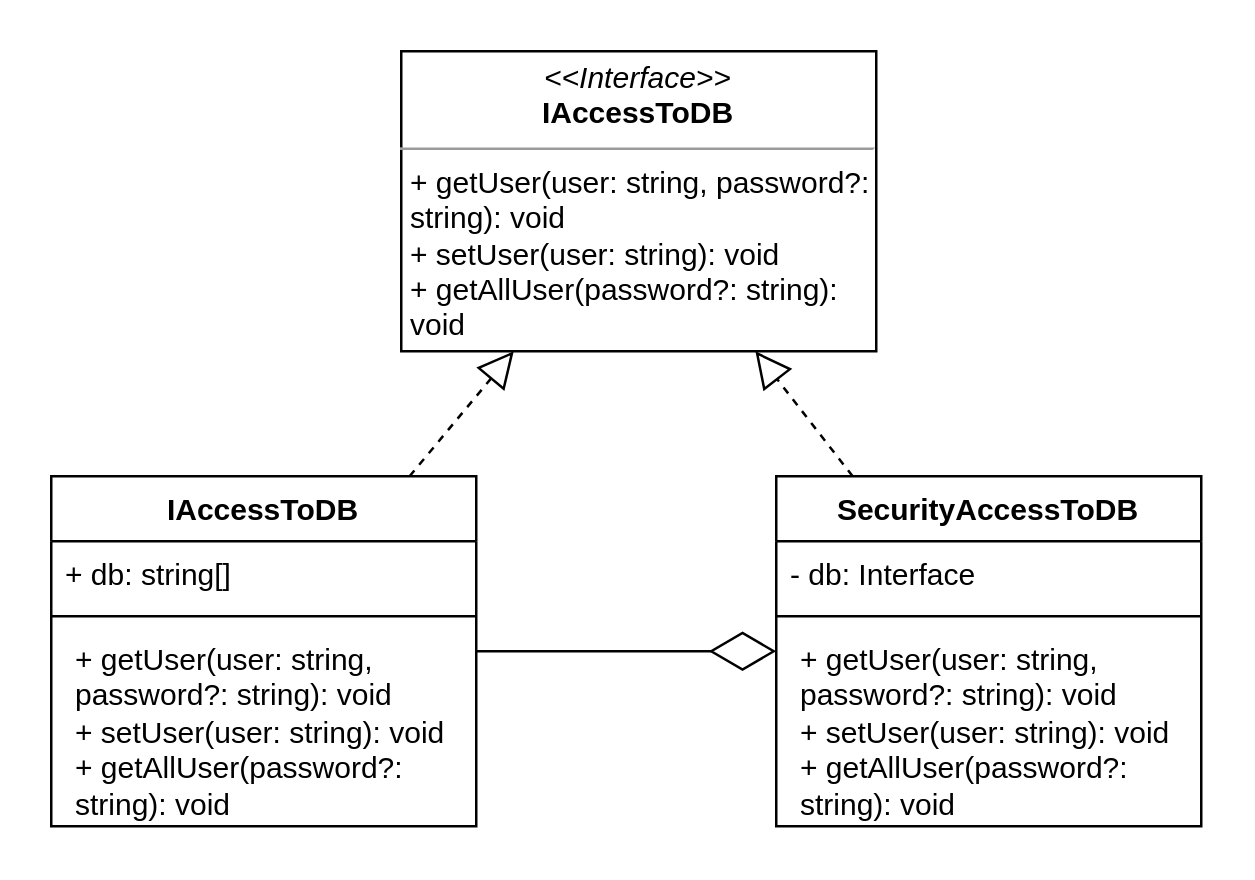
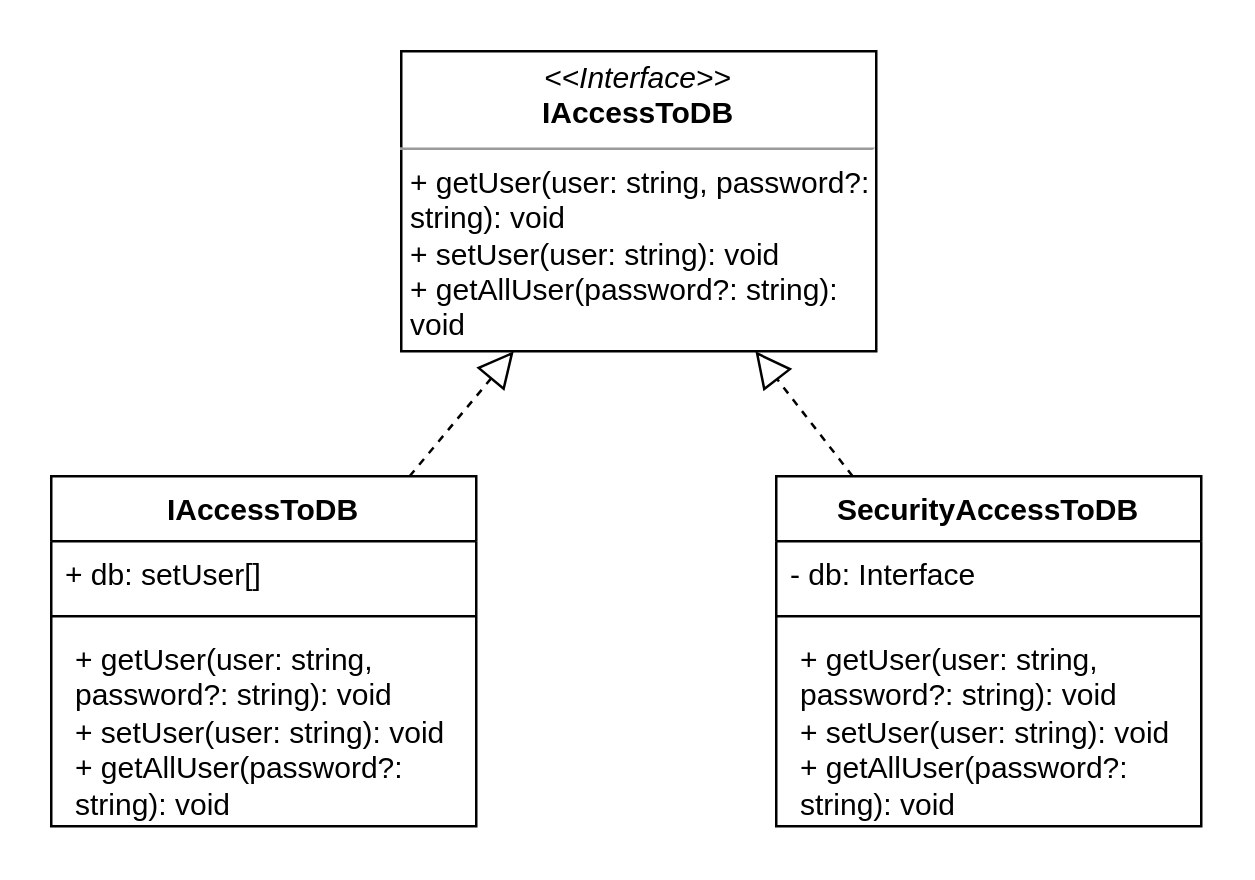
- <mxCell id="4" value="+ db: string[]" style="text;strokeColor=none;fillColor=none;align=left;verticalAlign=top;spacingLeft=4;spacingRight=4;overflow=hidden;rotatable=0;points=[[0,0.5],[1,0.5]];portConstraint=eastwest;whiteSpace=wrap;html=1;" parent="3" vertex="1"><mxGeometry y="26" width="170" height="26" as="geometry" /></mxCell>
+ <mxCell id="4" value="+ db: setUser[]" style="text;strokeColor=none;fillColor=none;align=left;verticalAlign=top;spacingLeft=4;spacingRight=4;overflow=hidden;rotatable=0;points=[[0,0.5],[1,0.5]];portConstraint=eastwest;whiteSpace=wrap;html=1;" parent="3" vertex="1"><mxGeometry y="26" width="170" height="26" as="geometry" /></mxCell>
- <mxCell id="13" value="" style="endArrow=diamondThin;endFill=0;endSize=24;html=1;rounded=0;" edge="1" parent="1" source="3" target="7"><mxGeometry width="160" relative="1" as="geometry"><mxPoint x="80" y="400" as="sourcePoint" /><mxPoint x="240" y="400" as="targetPoint" /></mxGeometry></mxCell>
